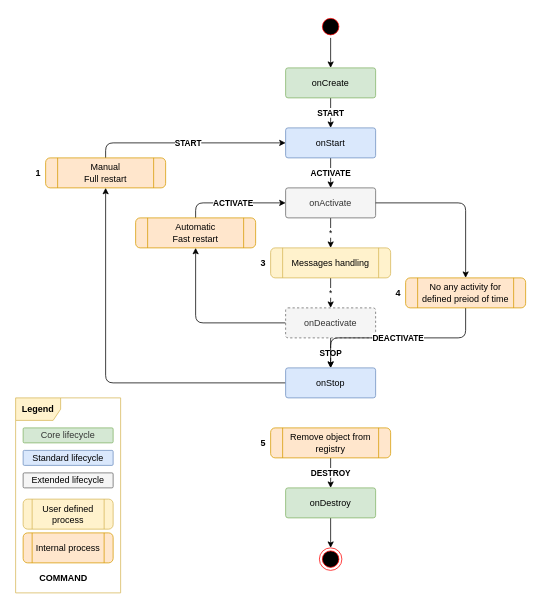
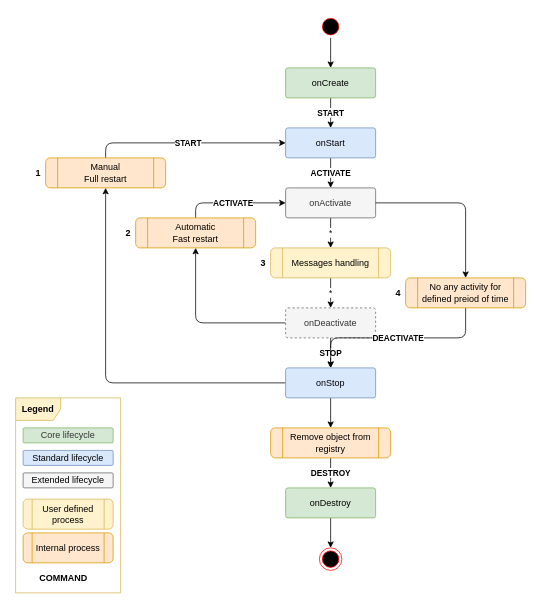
+ <mxCell id="32" value="2" style="text;html=1;align=center;verticalAlign=middle;resizable=0;points=[];autosize=1;strokeColor=none;fillColor=none;fontFamily=Helvetica;fontStyle=1" parent="1" vertex="1"><mxGeometry x="160" y="300" width="20" height="20" as="geometry" /></mxCell>
+ <mxCell id="13" style="edgeStyle=orthogonalEdgeStyle;rounded=1;orthogonalLoop=1;jettySize=auto;html=1;fontFamily=Helvetica;strokeColor=default;arcSize=12;entryX=0.5;entryY=0;entryDx=0;entryDy=0;" parent="1" source="15" target="30" edge="1"><mxGeometry relative="1" as="geometry" /></mxCell>
- <mxCell id="35" value="5" style="text;html=1;align=center;verticalAlign=middle;resizable=0;points=[];autosize=1;strokeColor=none;fillColor=none;fontFamily=Helvetica;fontStyle=1" parent="1" vertex="1"><mxGeometry x="340" y="580" width="20" height="20" as="geometry" /></mxCell>
